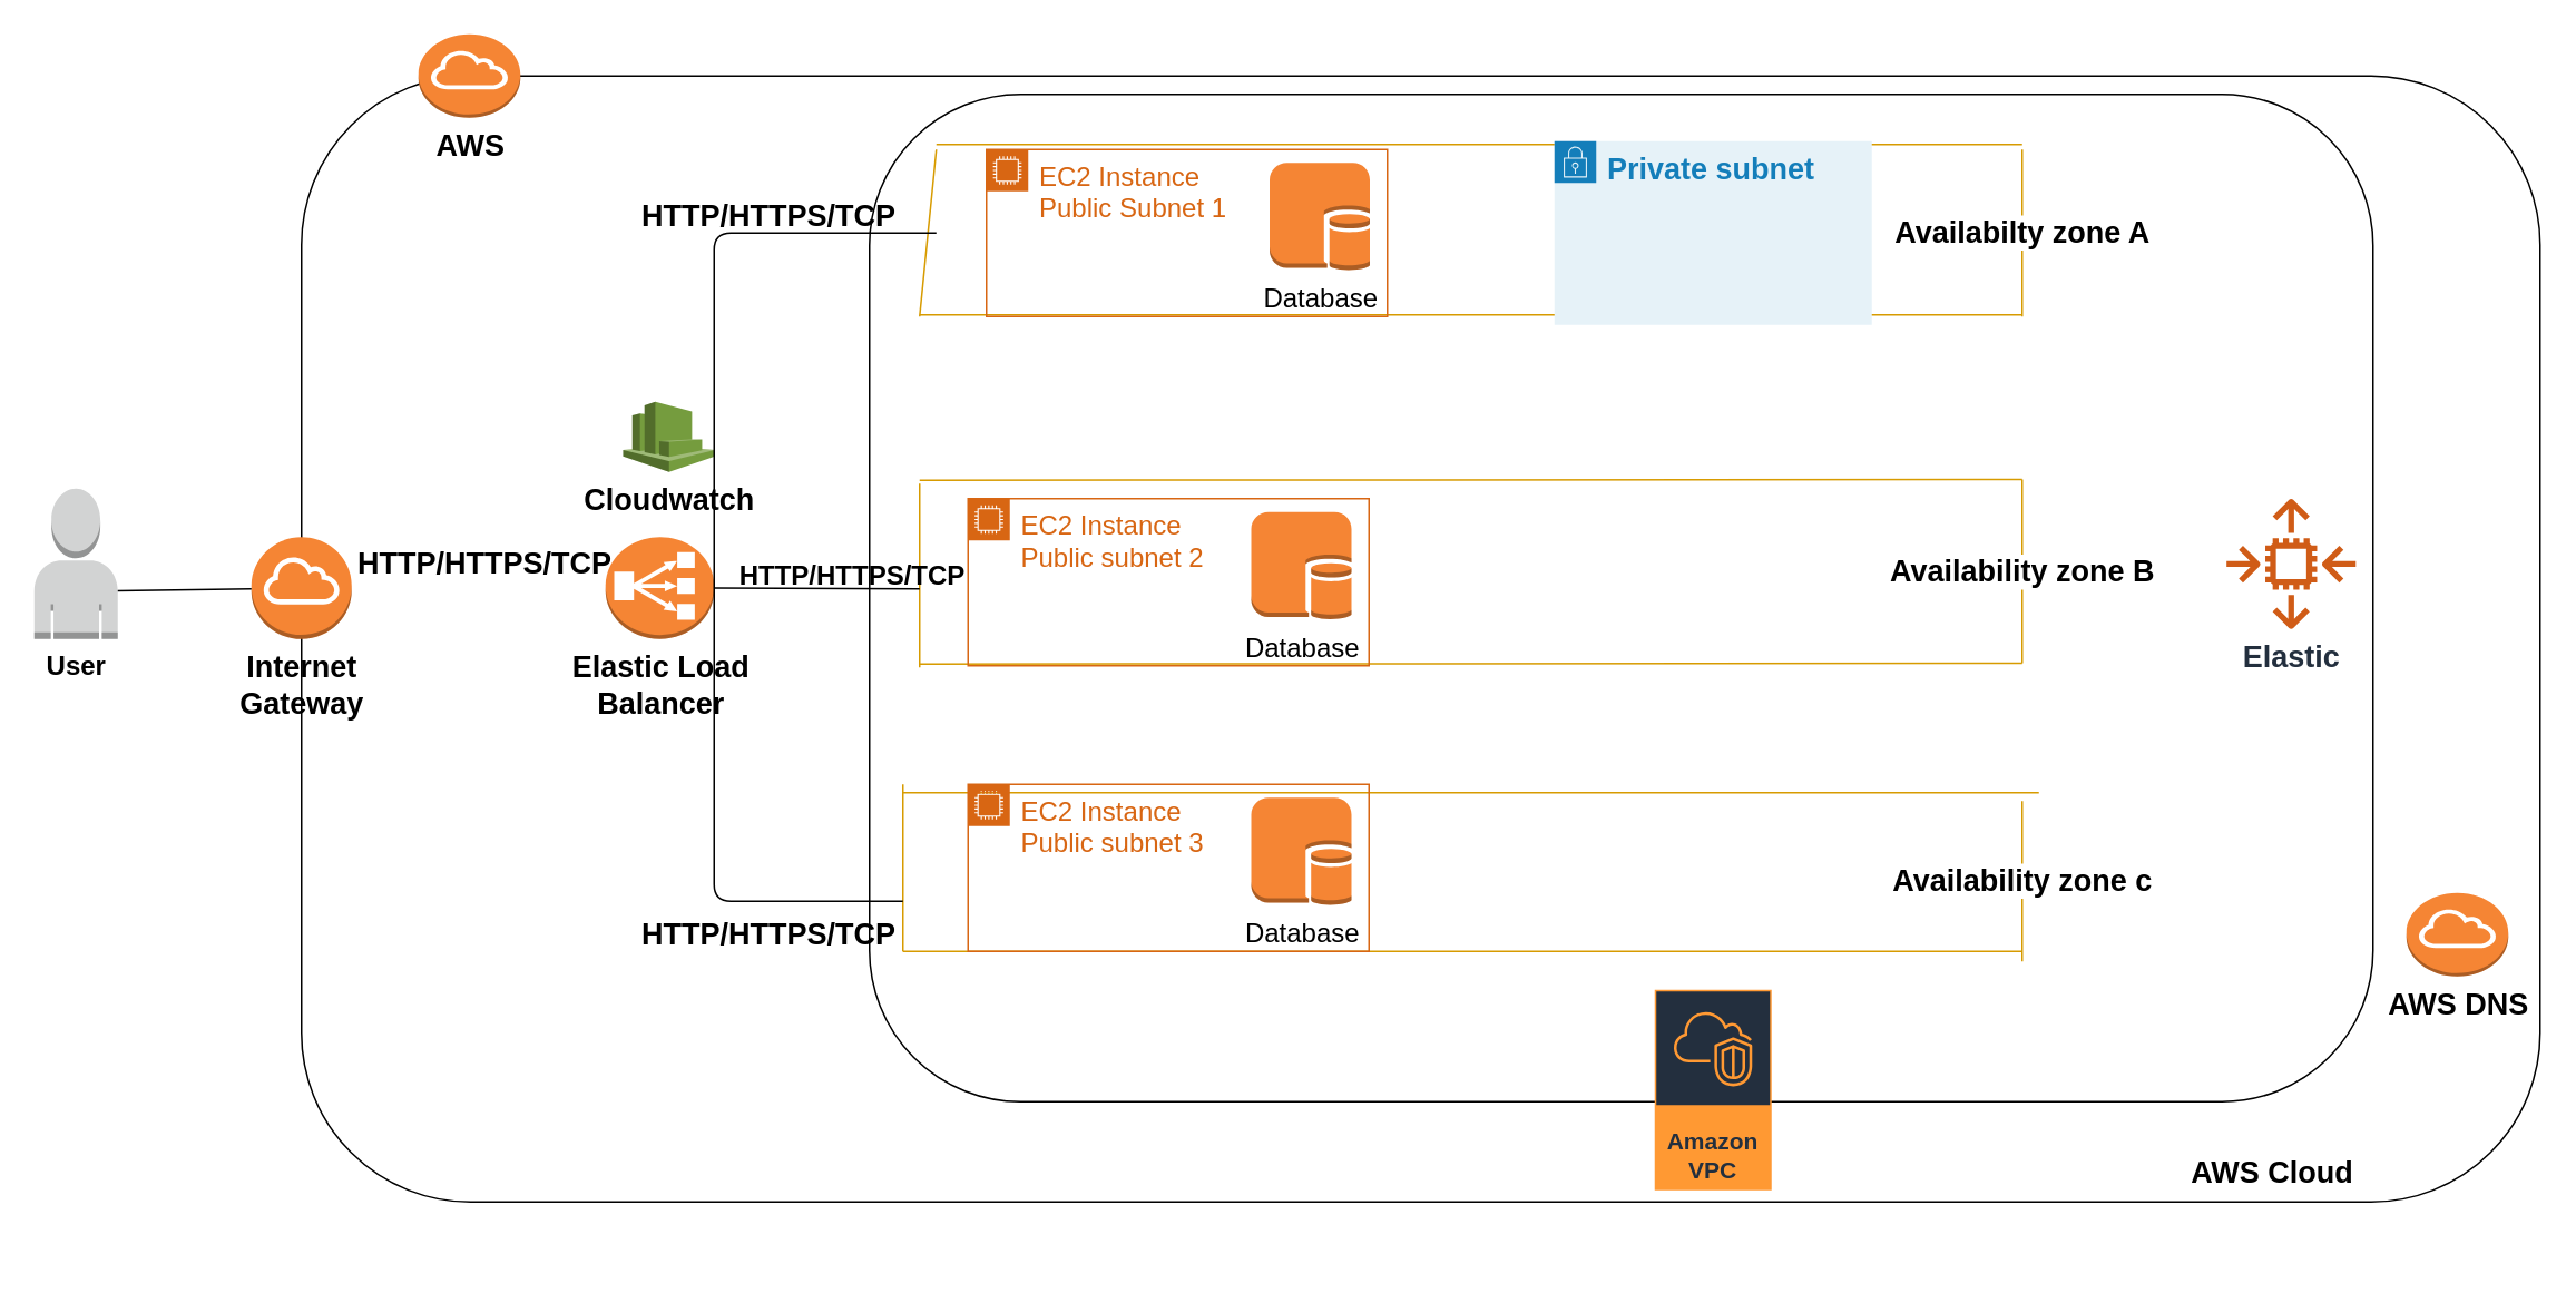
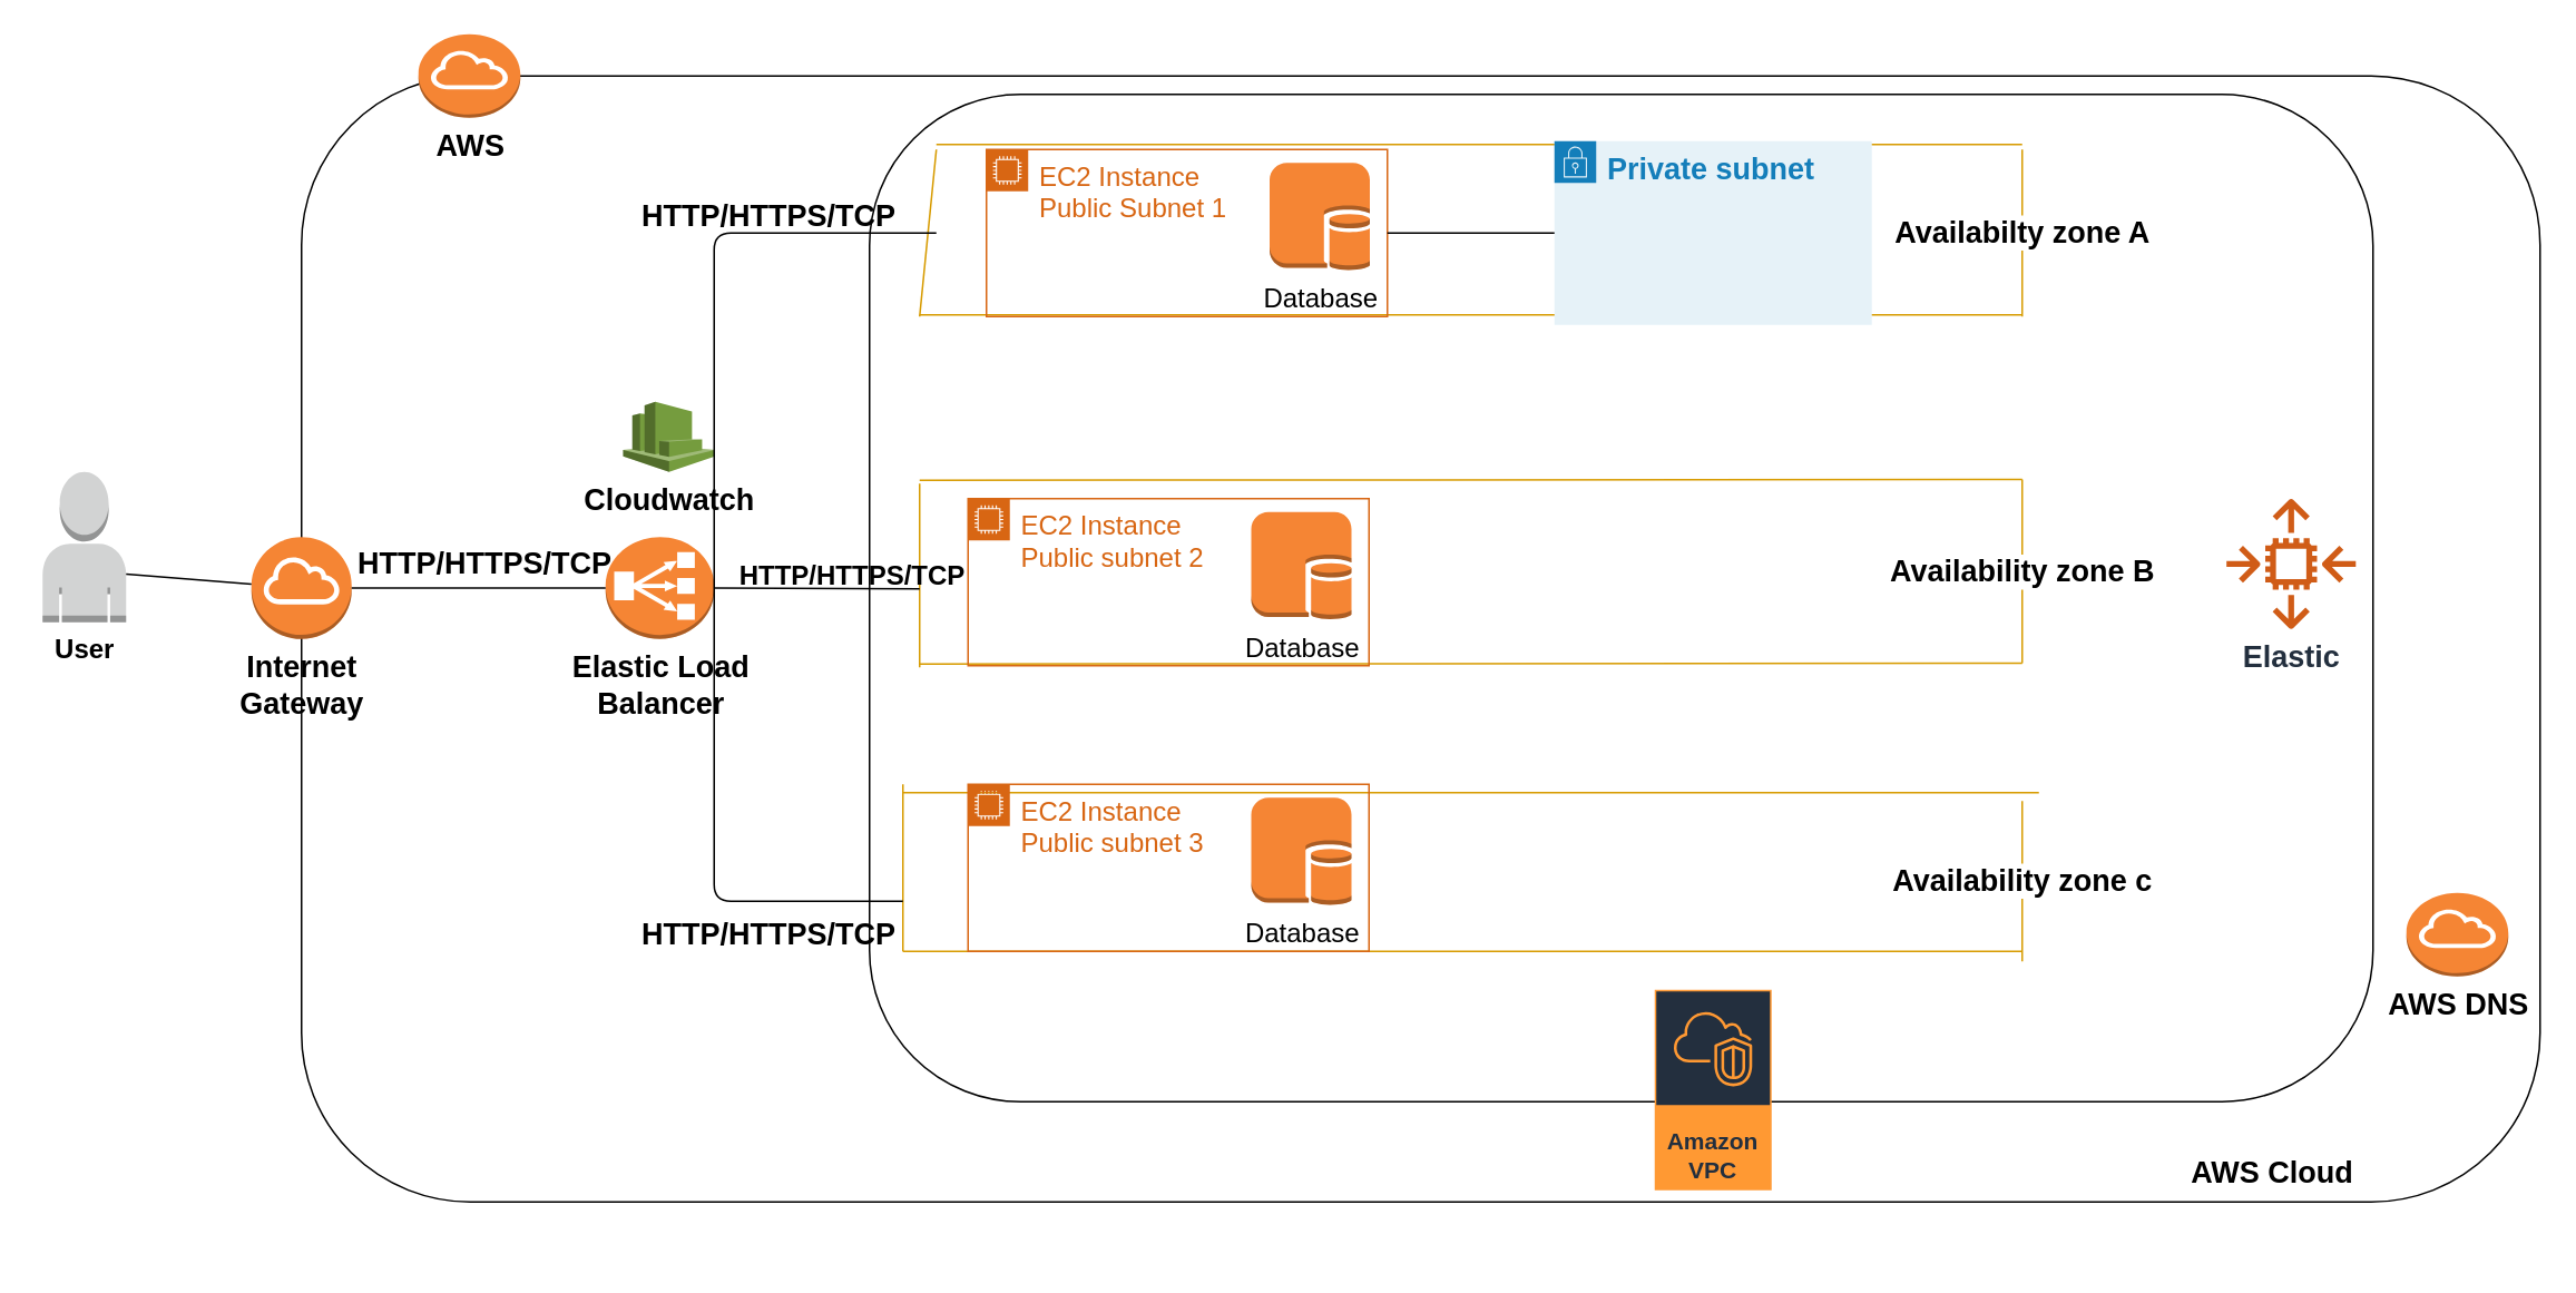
+ <mxCell id="41" value="" style="endArrow=none;html=1;fontFamily=Helvetica;fontSize=18;entryX=1;entryY=0.5;entryDx=0;entryDy=0;exitX=0;exitY=0.5;exitDx=0;exitDy=0;" edge="1" parent="1" source="40" target="34"><mxGeometry width="50" height="50" relative="1" as="geometry"><mxPoint x="80" y="829" as="sourcePoint" /><mxPoint x="130" y="779" as="targetPoint" /></mxGeometry></mxCell>
- <mxCell id="4" value="User" style="outlineConnect=0;dashed=0;verticalLabelPosition=bottom;verticalAlign=top;align=center;html=1;shape=mxgraph.aws3.user;fillColor=#D2D3D3;gradientColor=none;fontSize=16;fontStyle=1" vertex="1" parent="1"><mxGeometry x="20" y="292" width="50" height="90" as="geometry" /></mxCell>
+ <mxCell id="4" value="User" style="outlineConnect=0;dashed=0;verticalLabelPosition=bottom;verticalAlign=top;align=center;html=1;shape=mxgraph.aws3.user;fillColor=#D2D3D3;gradientColor=none;fontSize=16;fontStyle=1" vertex="1" parent="1"><mxGeometry x="25" y="282" width="50" height="90" as="geometry" /></mxCell>
+ <mxCell id="31" value="" style="endArrow=none;html=1;fontFamily=Helvetica;fontSize=16;entryX=1;entryY=0.5;entryDx=0;entryDy=0;entryPerimeter=0;exitX=0;exitY=0.5;exitDx=0;exitDy=0;exitPerimeter=0;" edge="1" parent="1" source="14" target="6"><mxGeometry width="50" height="50" relative="1" as="geometry"><mxPoint x="10" y="829" as="sourcePoint" /><mxPoint x="60" y="779" as="targetPoint" /></mxGeometry></mxCell>
